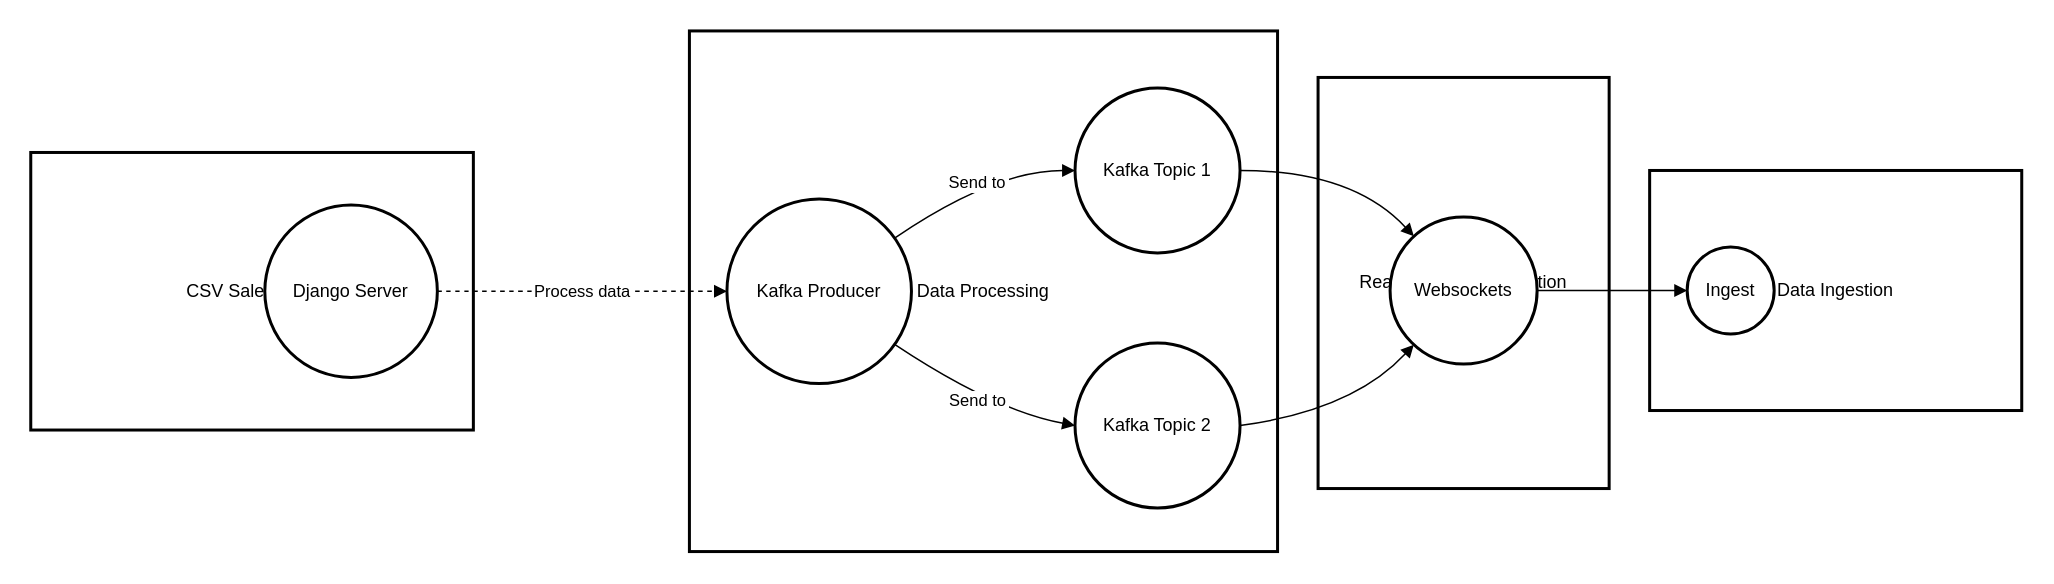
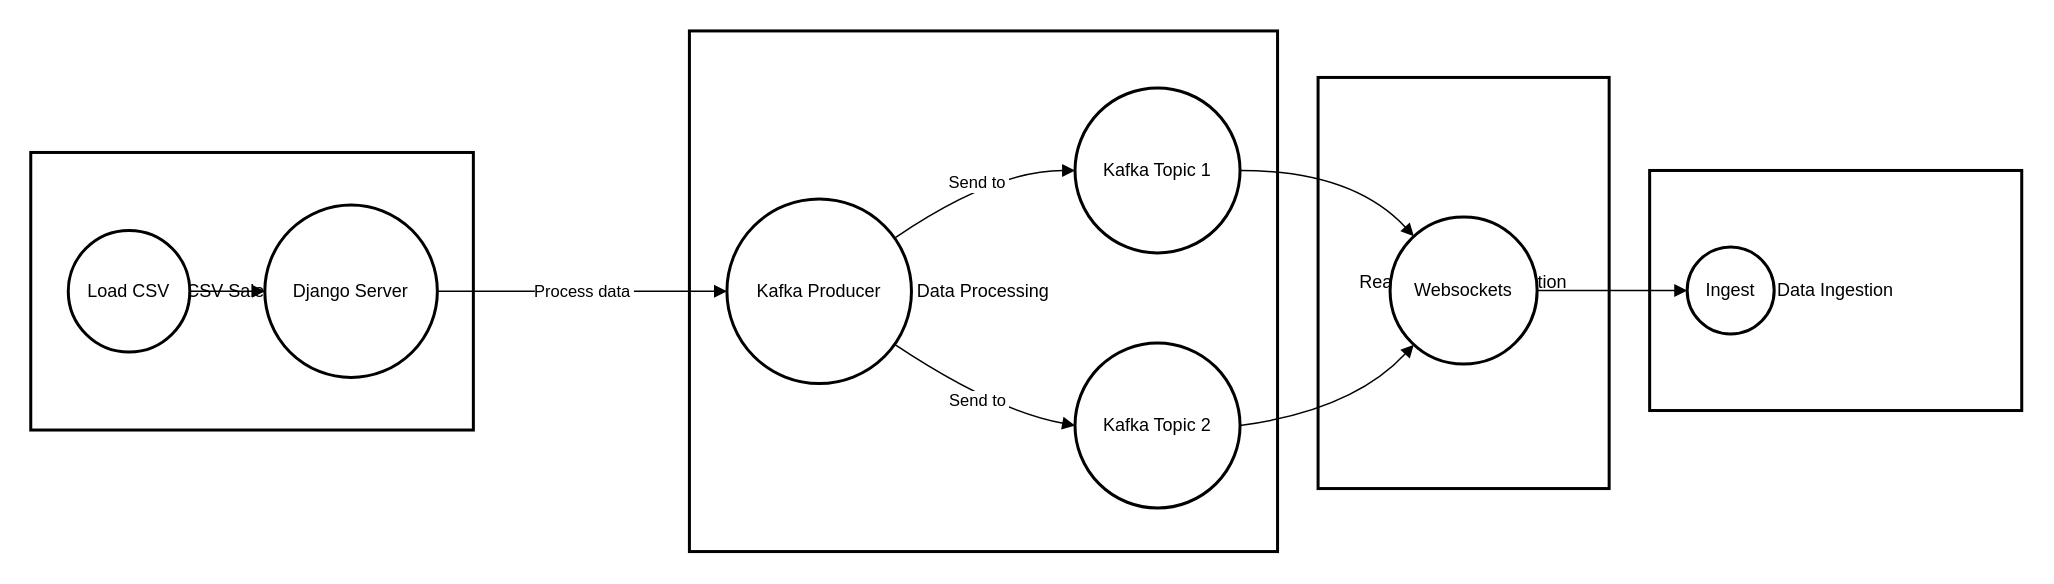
+ <mxCell id="6" value="Load CSV" style="ellipse;aspect=fixed;strokeWidth=2;whiteSpace=wrap;" vertex="1" parent="1"><mxGeometry x="45" y="153" width="81" height="81" as="geometry" /></mxCell>
+ <mxCell id="13" value="" style="curved=1;startArrow=none;endArrow=block;exitX=0.99;exitY=0.5;entryX=0;entryY=0.5;" edge="1" parent="1" source="6" target="7"><mxGeometry relative="1" as="geometry"><Array as="points" /></mxGeometry></mxCell>
- <mxCell id="14" value="Process data" style="curved=1;startArrow=none;endArrow=block;exitX=0.99;exitY=0.5;entryX=0;entryY=0.5;dashed=1;" edge="1" parent="1" source="7" target="8"><mxGeometry relative="1" as="geometry"><Array as="points" /></mxGeometry></mxCell>
+ <mxCell id="14" value="Process data" style="curved=1;startArrow=none;endArrow=block;exitX=0.99;exitY=0.5;entryX=0;entryY=0.5;" edge="1" parent="1" source="7" target="8"><mxGeometry relative="1" as="geometry"><Array as="points" /></mxGeometry></mxCell>
